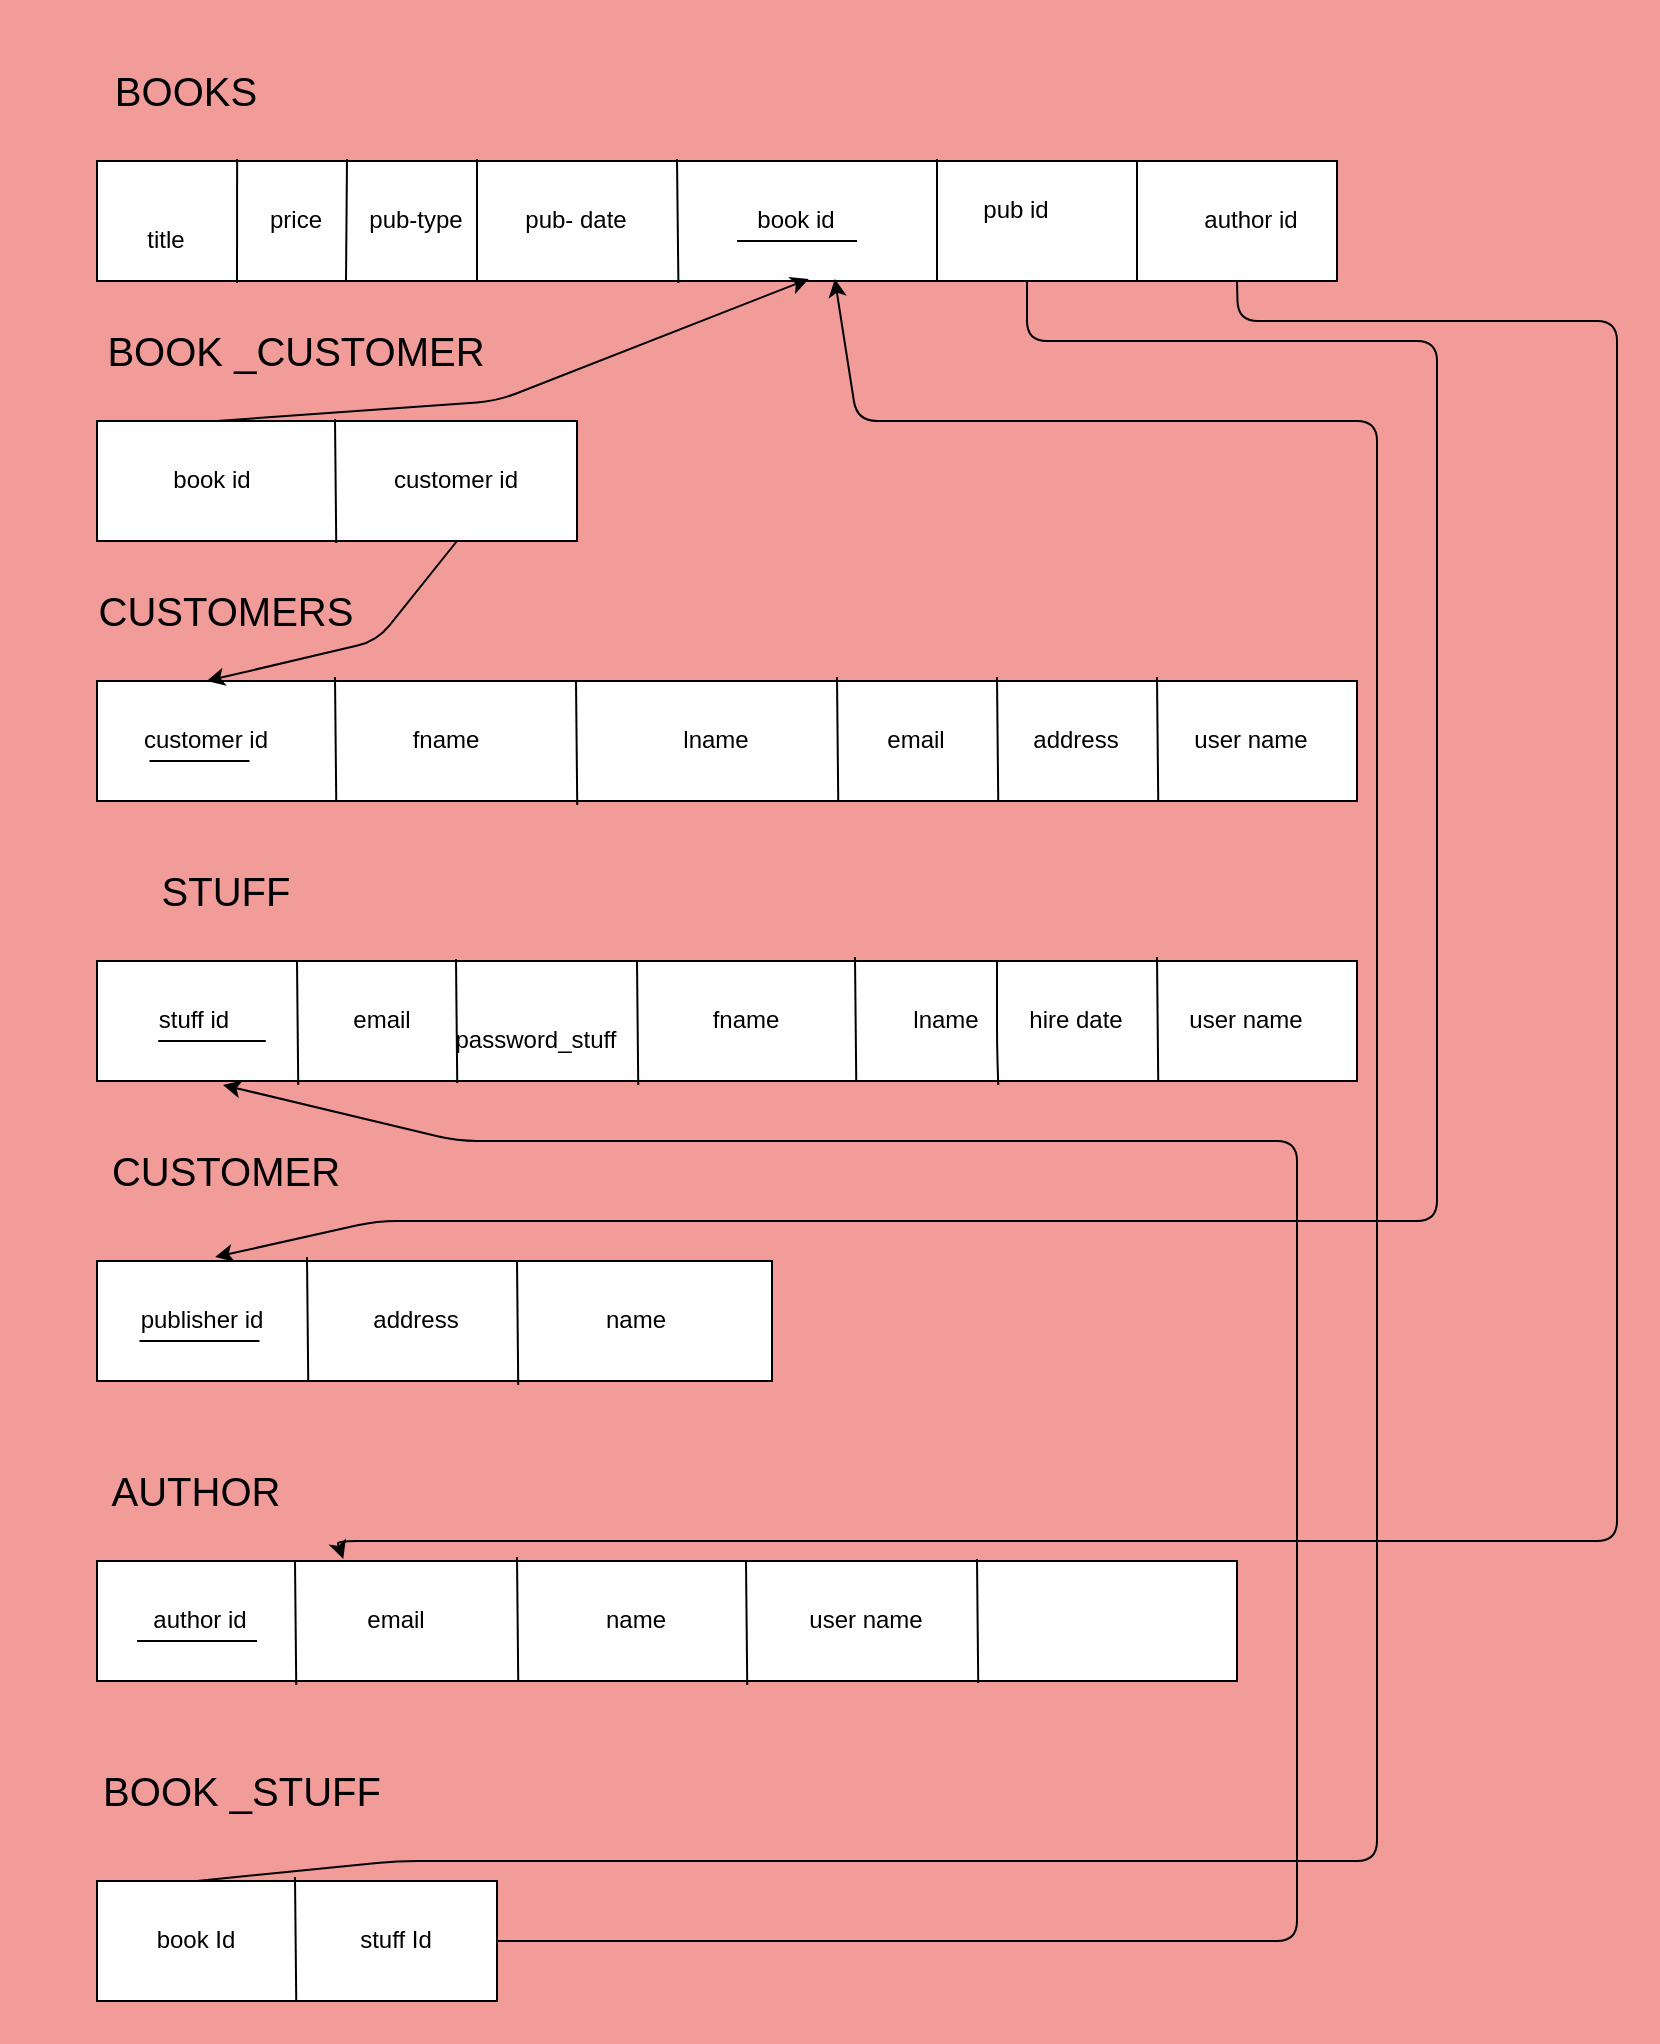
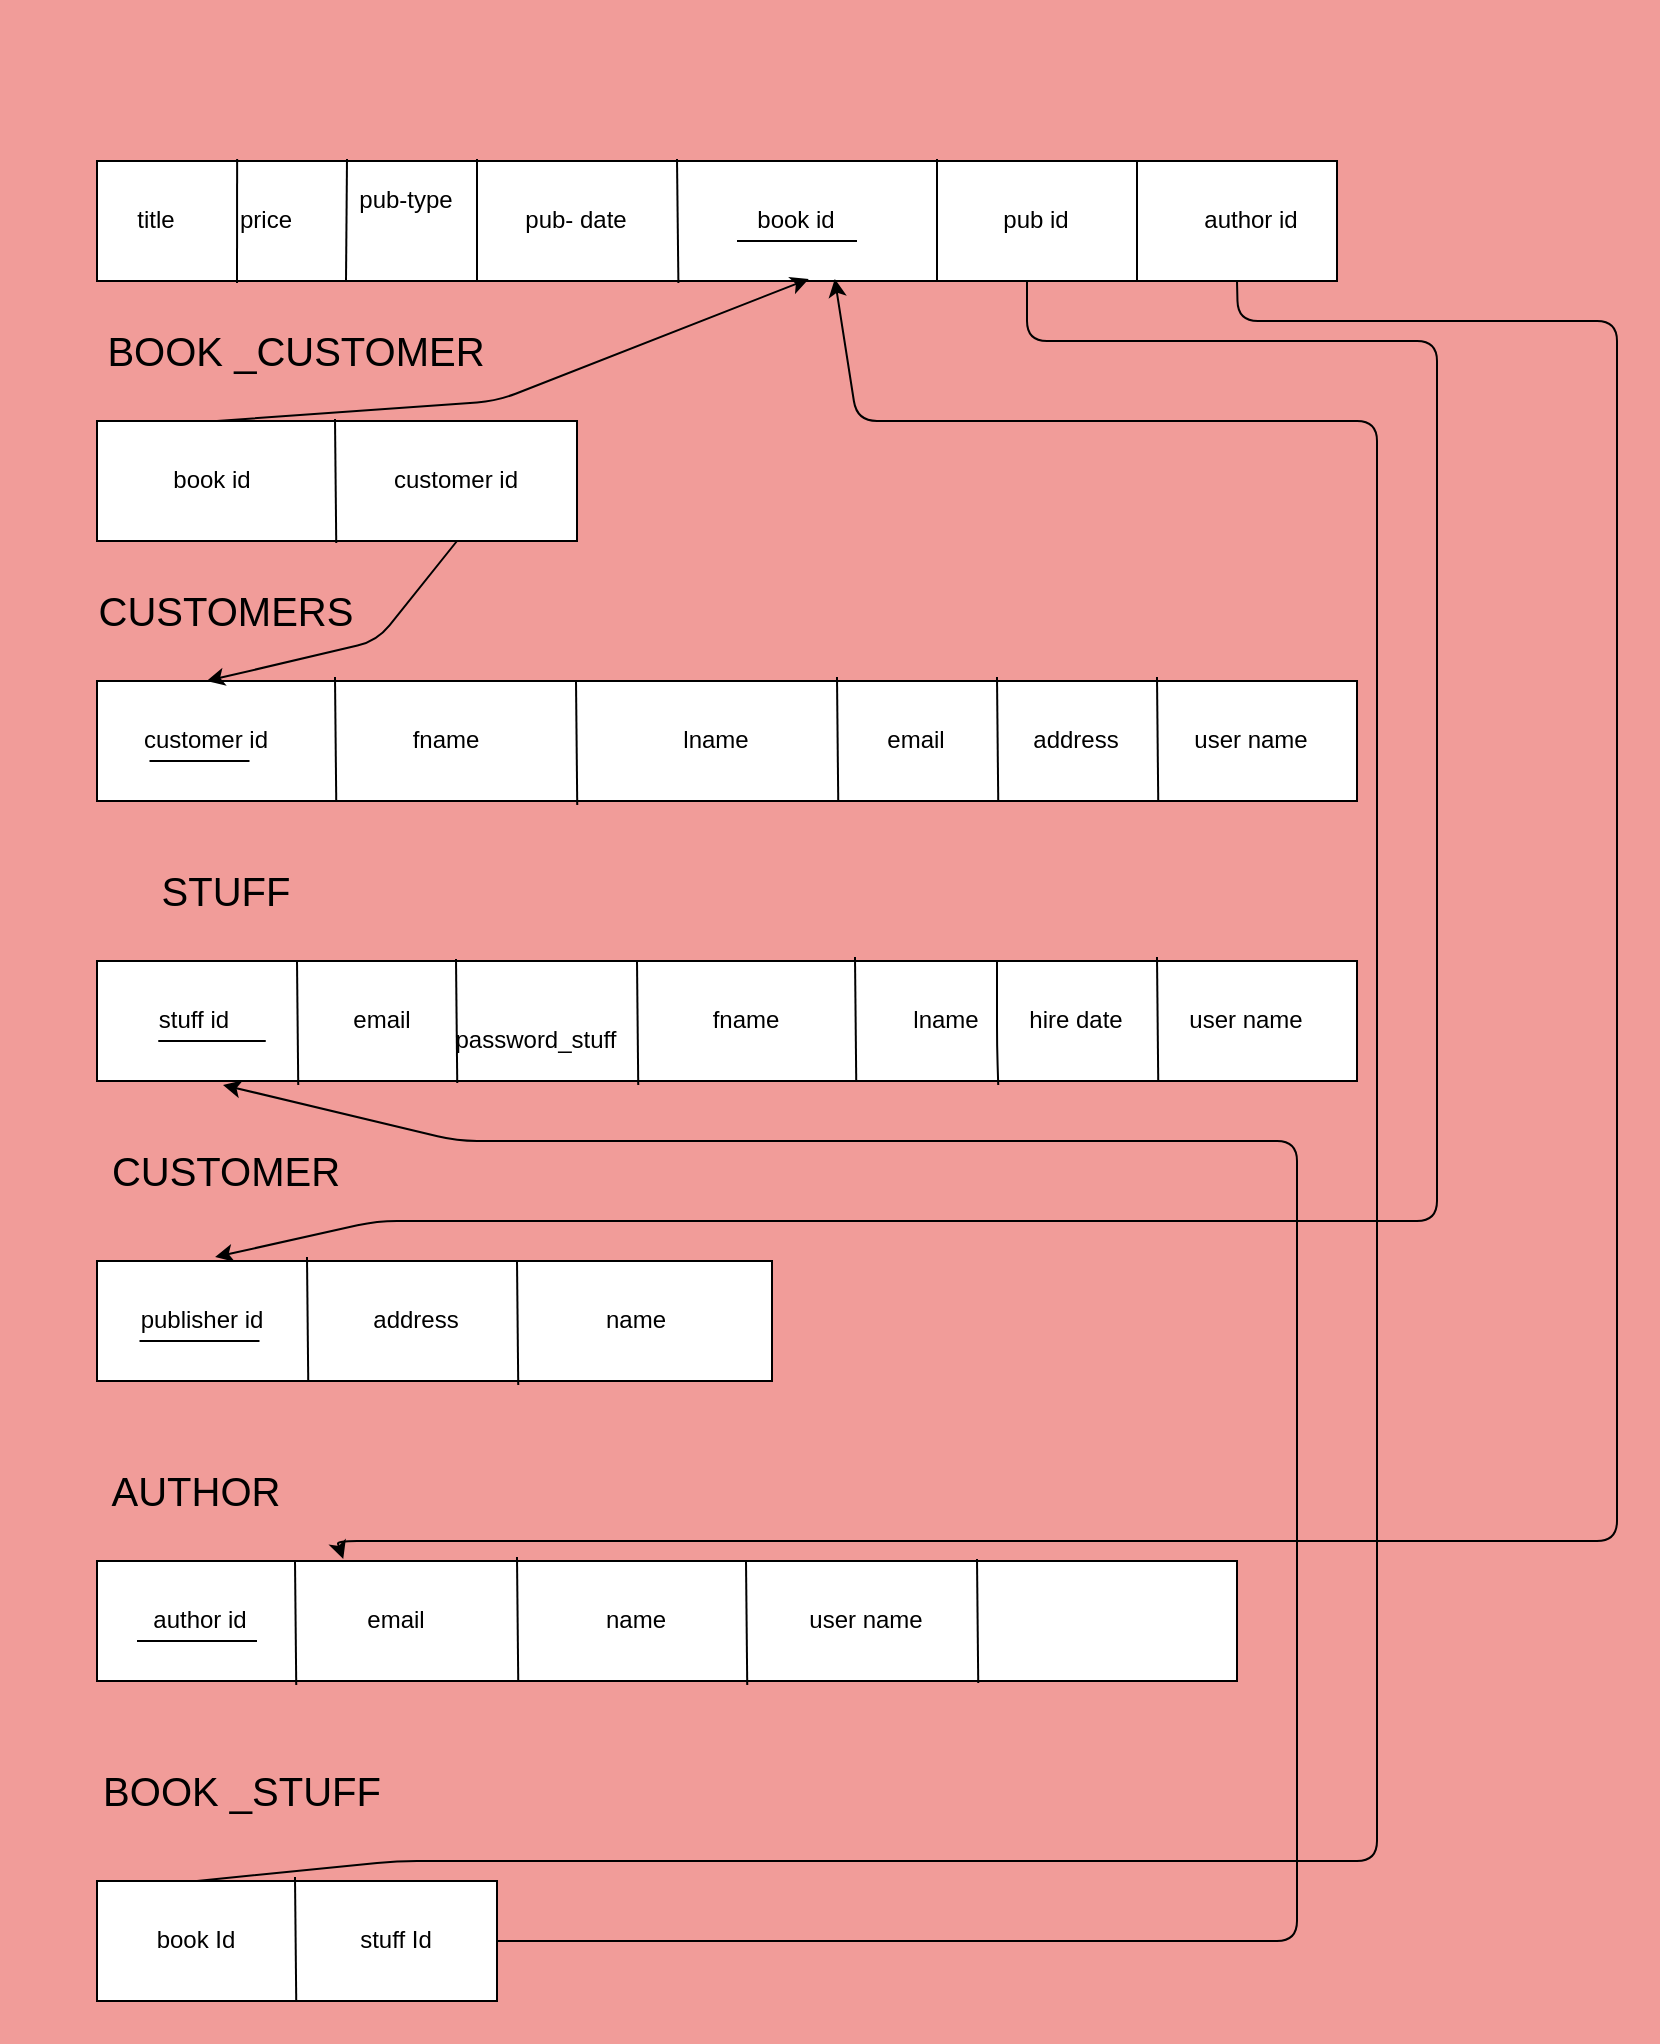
- <mxCell id="15" value="&lt;font style=&quot;font-size: 20px&quot;&gt;BOOKS&lt;/font&gt;" style="text;html=1;strokeColor=none;fillColor=none;align=center;verticalAlign=middle;whiteSpace=wrap;rounded=0;" parent="1" vertex="1"><mxGeometry x="38" y="20" width="110" height="50" as="geometry" /></mxCell>
- <mxCell id="12" value="pub id" style="text;html=1;strokeColor=none;fillColor=none;align=center;verticalAlign=middle;whiteSpace=wrap;rounded=0;" parent="1" vertex="1"><mxGeometry x="478" y="95" width="60" height="20" as="geometry" /></mxCell>
+ <mxCell id="12" value="pub id" style="text;html=1;strokeColor=none;fillColor=none;align=center;verticalAlign=middle;whiteSpace=wrap;rounded=0;" parent="1" vertex="1"><mxGeometry x="488" y="100" width="60" height="20" as="geometry" /></mxCell>
- <mxCell id="6" value="price" style="text;html=1;strokeColor=none;fillColor=none;align=center;verticalAlign=middle;whiteSpace=wrap;rounded=0;" parent="1" vertex="1"><mxGeometry x="128" y="100" width="40" height="20" as="geometry" /></mxCell>
+ <mxCell id="6" value="price" style="text;html=1;strokeColor=none;fillColor=none;align=center;verticalAlign=middle;whiteSpace=wrap;rounded=0;" parent="1" vertex="1"><mxGeometry x="113" y="100" width="40" height="20" as="geometry" /></mxCell>
- <mxCell id="53" value="pub-type" style="text;html=1;strokeColor=none;fillColor=none;align=center;verticalAlign=middle;whiteSpace=wrap;rounded=0;" parent="1" vertex="1"><mxGeometry x="179.25" y="100" width="57.5" height="20" as="geometry" /></mxCell>
+ <mxCell id="53" value="pub-type" style="text;html=1;strokeColor=none;fillColor=none;align=center;verticalAlign=middle;whiteSpace=wrap;rounded=0;" parent="1" vertex="1"><mxGeometry x="174.25" y="90" width="57.5" height="20" as="geometry" /></mxCell>
- <mxCell id="5" value="title" style="text;html=1;strokeColor=none;fillColor=none;align=center;verticalAlign=middle;whiteSpace=wrap;rounded=0;" parent="1" vertex="1"><mxGeometry x="63" y="110" width="40" height="20" as="geometry" /></mxCell>
+ <mxCell id="5" value="title" style="text;html=1;strokeColor=none;fillColor=none;align=center;verticalAlign=middle;whiteSpace=wrap;rounded=0;" parent="1" vertex="1"><mxGeometry x="58" y="100" width="40" height="20" as="geometry" /></mxCell>
